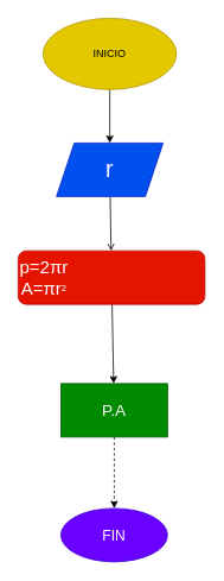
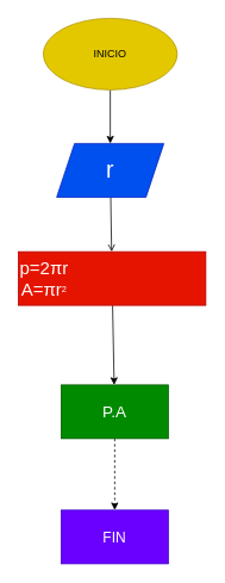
- <mxCell id="7" value="&lt;p style=&quot;line-height: 110%;&quot;&gt;&lt;/p&gt;&lt;div style=&quot;&quot;&gt;&lt;/div&gt;&lt;span style=&quot;background-color: rgb(255, 0, 0);&quot;&gt;&lt;font face=&quot;Google Sans, Arial, sans-serif&quot; color=&quot;#ffffff&quot;&gt;&lt;div style=&quot;text-align: center;&quot;&gt;&lt;span style=&quot;font-size: 20px;&quot;&gt;p=2πr&lt;/span&gt;&lt;/div&gt;&lt;div style=&quot;text-align: center;&quot;&gt;&lt;span style=&quot;font-size: 20px;&quot;&gt;A=πr&lt;/span&gt;&lt;sup&gt;2&lt;/sup&gt;&lt;/div&gt;&lt;/font&gt;&lt;/span&gt;&lt;p&gt;&lt;/p&gt;" style="whiteSpace=wrap;html=1;align=left;fillColor=#e51400;fontColor=#ffffff;strokeColor=#B20000;rounded=1;" vertex="1" parent="1"><mxGeometry x="20" y="281" width="210" height="60" as="geometry" /></mxCell>
+ <mxCell id="7" value="&lt;p style=&quot;line-height: 110%;&quot;&gt;&lt;/p&gt;&lt;div style=&quot;&quot;&gt;&lt;/div&gt;&lt;span style=&quot;background-color: rgb(255, 0, 0);&quot;&gt;&lt;font face=&quot;Google Sans, Arial, sans-serif&quot; color=&quot;#ffffff&quot;&gt;&lt;div style=&quot;text-align: center;&quot;&gt;&lt;span style=&quot;font-size: 20px;&quot;&gt;p=2πr&lt;/span&gt;&lt;/div&gt;&lt;div style=&quot;text-align: center;&quot;&gt;&lt;span style=&quot;font-size: 20px;&quot;&gt;A=πr&lt;/span&gt;&lt;sup&gt;2&lt;/sup&gt;&lt;/div&gt;&lt;/font&gt;&lt;/span&gt;&lt;p&gt;&lt;/p&gt;" style="whiteSpace=wrap;html=1;align=left;fillColor=#e51400;fontColor=#ffffff;strokeColor=#B20000;" vertex="1" parent="1"><mxGeometry x="20" y="281" width="210" height="60" as="geometry" /></mxCell>
- <mxCell id="10" value="&lt;font style=&quot;font-size: 16px;&quot;&gt;FIN&lt;/font&gt;" style="ellipse;whiteSpace=wrap;html=1;fontFamily=Helvetica;fontSize=12;fontColor=#ffffff;align=center;strokeColor=#3700CC;fillColor=#6a00ff;" vertex="1" parent="1"><mxGeometry x="68" y="570" width="120" height="60" as="geometry" /></mxCell>
+ <mxCell id="10" value="&lt;font style=&quot;font-size: 16px;&quot;&gt;FIN&lt;/font&gt;" style="whiteSpace=wrap;html=1;fontFamily=Helvetica;fontSize=12;fontColor=#ffffff;align=center;strokeColor=#3700CC;fillColor=#6a00ff;rounded=0;" vertex="1" parent="1"><mxGeometry x="68" y="570" width="120" height="60" as="geometry" /></mxCell>
